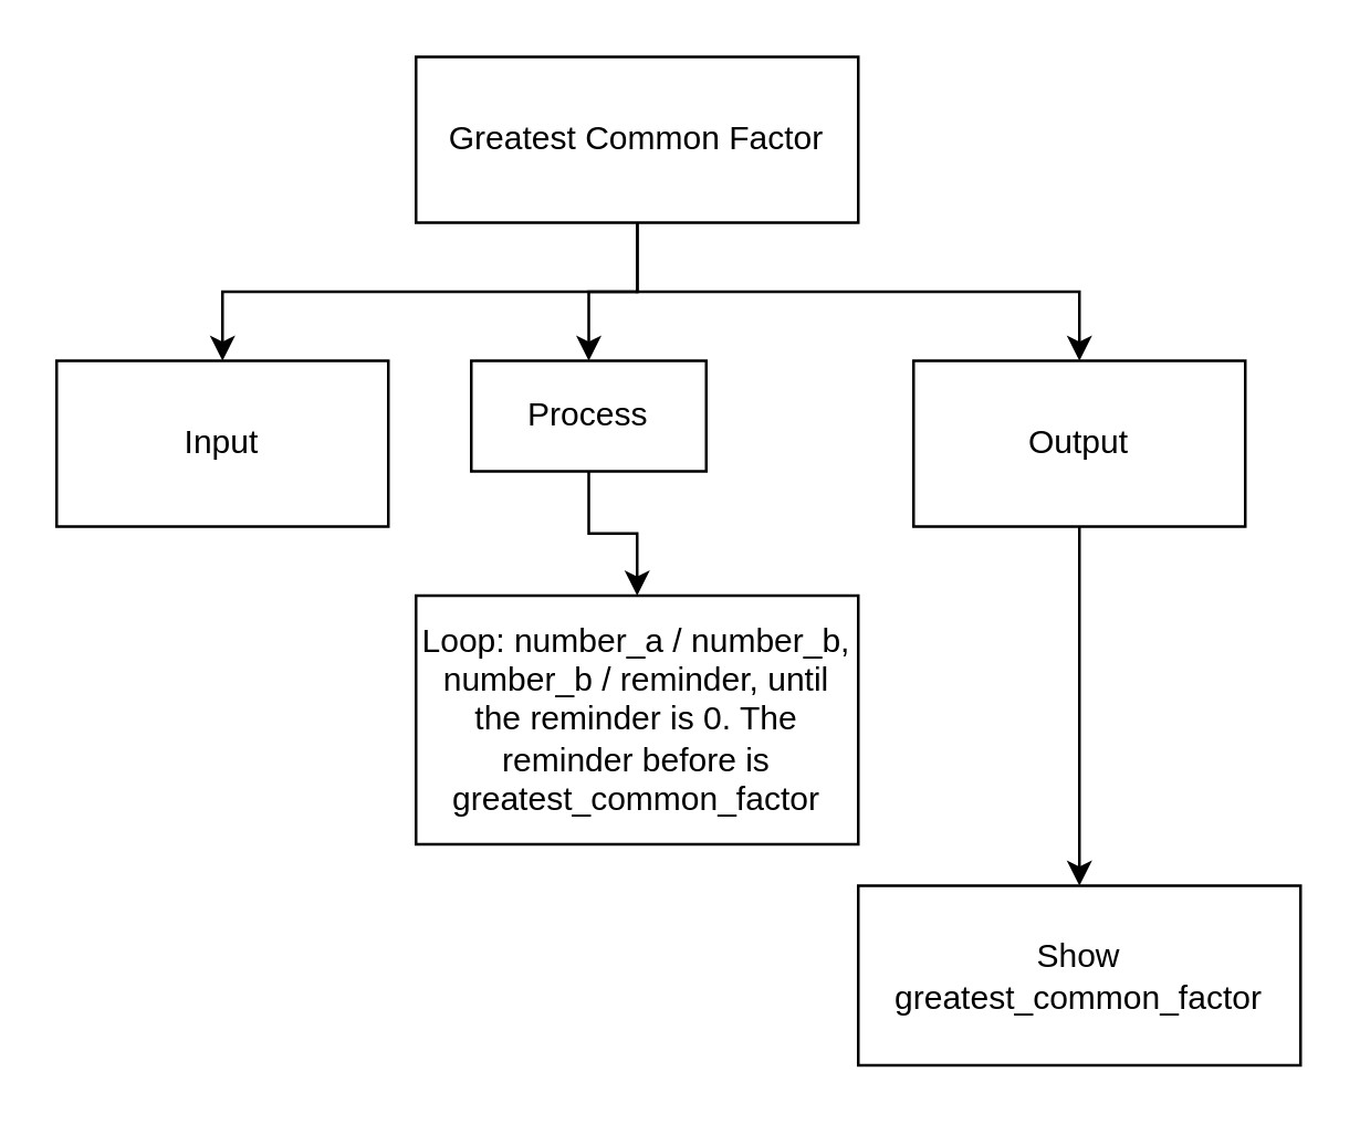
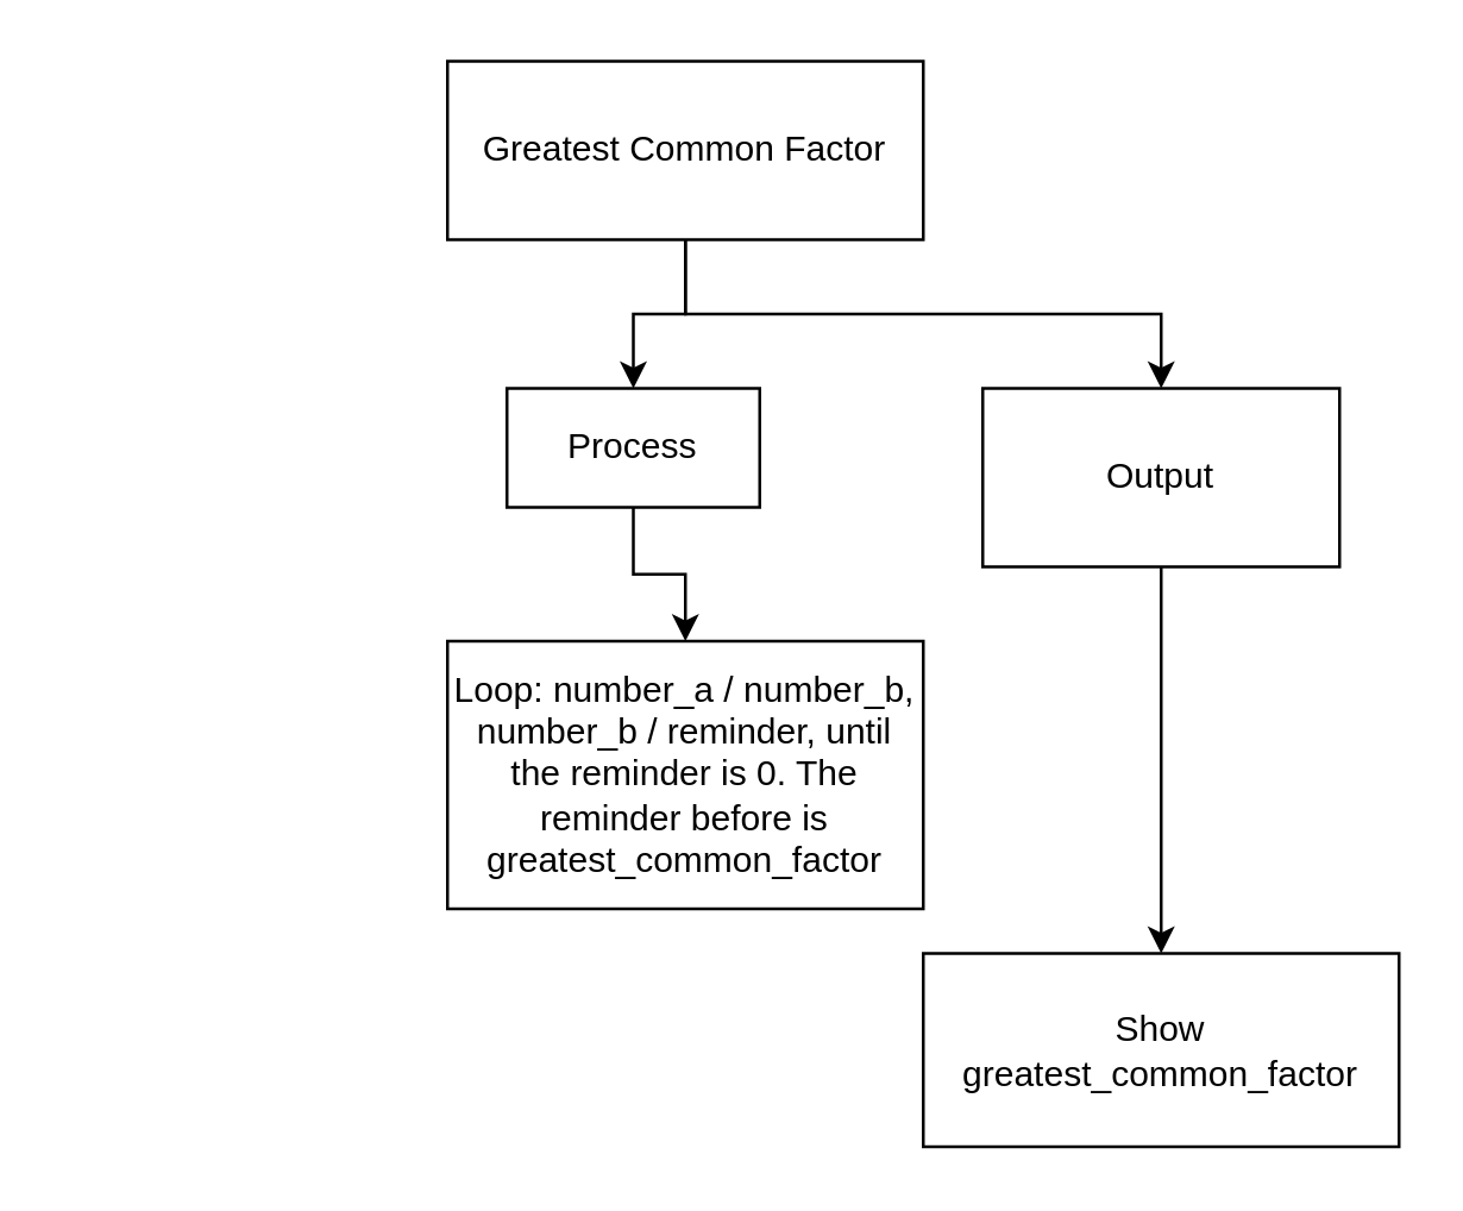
- <mxCell id="2" style="edgeStyle=orthogonalEdgeStyle;html=1;exitX=0.5;exitY=1;exitDx=0;exitDy=0;entryX=0.5;entryY=0;entryDx=0;entryDy=0;rounded=0;" edge="1" parent="1" source="5" target="6"><mxGeometry relative="1" as="geometry" /></mxCell>
- <mxCell id="6" value="Input" style="rounded=0;whiteSpace=wrap;html=1;" vertex="1" parent="1"><mxGeometry x="20" y="130" width="120" height="60" as="geometry" /></mxCell>
